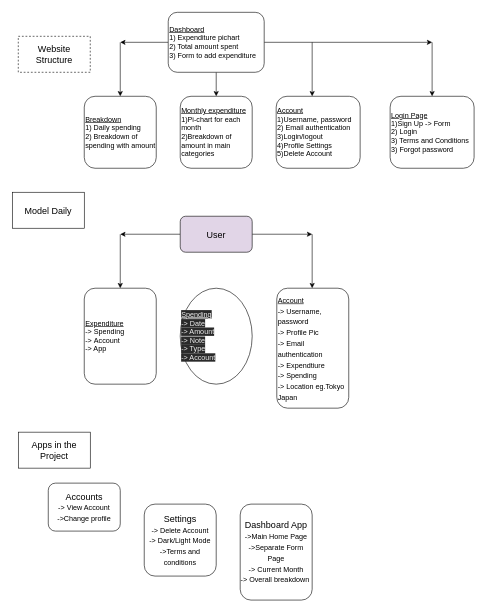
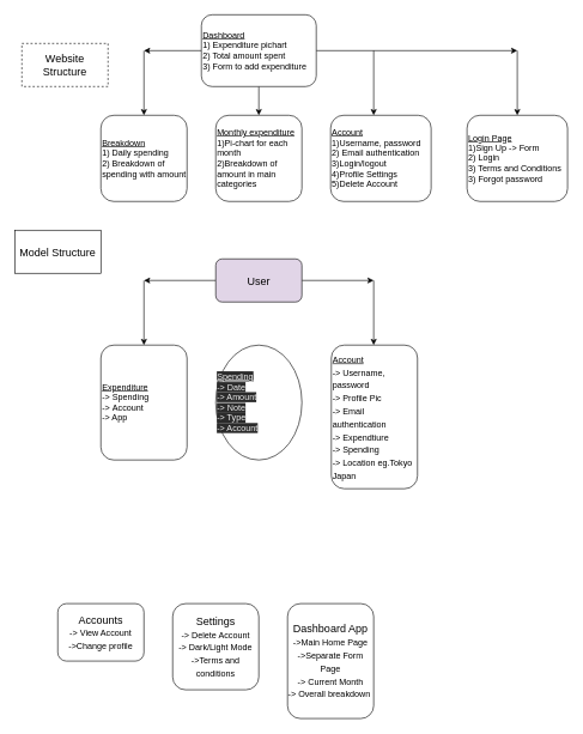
- <mxCell id="12" value="&lt;font style=&quot;font-size: 15px&quot;&gt;Model Daily&lt;/font&gt;" style="rounded=0;whiteSpace=wrap;html=1;" parent="1" vertex="1"><mxGeometry x="20" y="320" width="120" height="60" as="geometry" /></mxCell>
+ <mxCell id="12" value="&lt;font style=&quot;font-size: 15px&quot;&gt;Model Structure&lt;/font&gt;" style="rounded=0;whiteSpace=wrap;html=1;" parent="1" vertex="1"><mxGeometry x="20" y="320" width="120" height="60" as="geometry" /></mxCell>
- <mxCell id="23" value="&lt;font style=&quot;font-size: 15px&quot;&gt;Apps in the Project&lt;/font&gt;" style="rounded=0;whiteSpace=wrap;html=1;" vertex="1" parent="1"><mxGeometry x="30" y="720" width="120" height="60" as="geometry" /></mxCell>
- <mxCell id="24" value="Accounts&lt;br&gt;&lt;span style=&quot;font-size: 12px&quot;&gt;-&amp;gt; View Account&lt;br&gt;-&amp;gt;Change profile&lt;/span&gt;" style="rounded=1;whiteSpace=wrap;html=1;fontSize=15;" vertex="1" parent="1"><mxGeometry x="80" y="805" width="120" height="80" as="geometry" /></mxCell>
+ <mxCell id="24" value="Accounts&lt;br&gt;&lt;span style=&quot;font-size: 12px&quot;&gt;-&amp;gt; View Account&lt;br&gt;-&amp;gt;Change profile&lt;/span&gt;" style="rounded=1;whiteSpace=wrap;html=1;fontSize=15;" vertex="1" parent="1"><mxGeometry x="80" y="840" width="120" height="80" as="geometry" /></mxCell>
